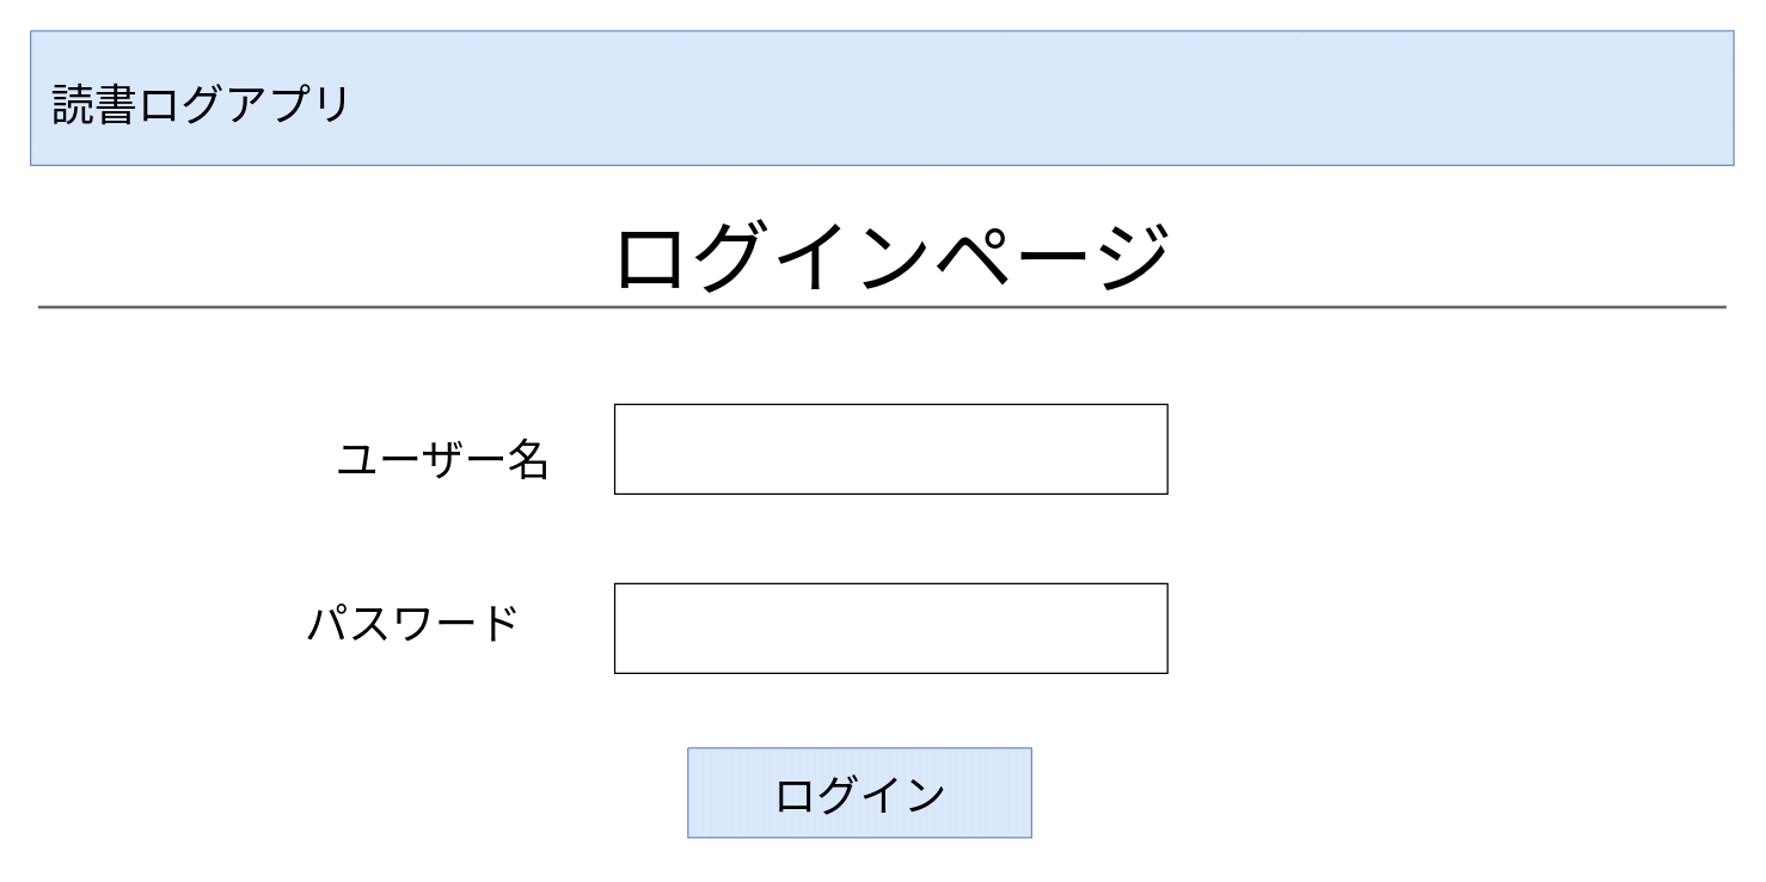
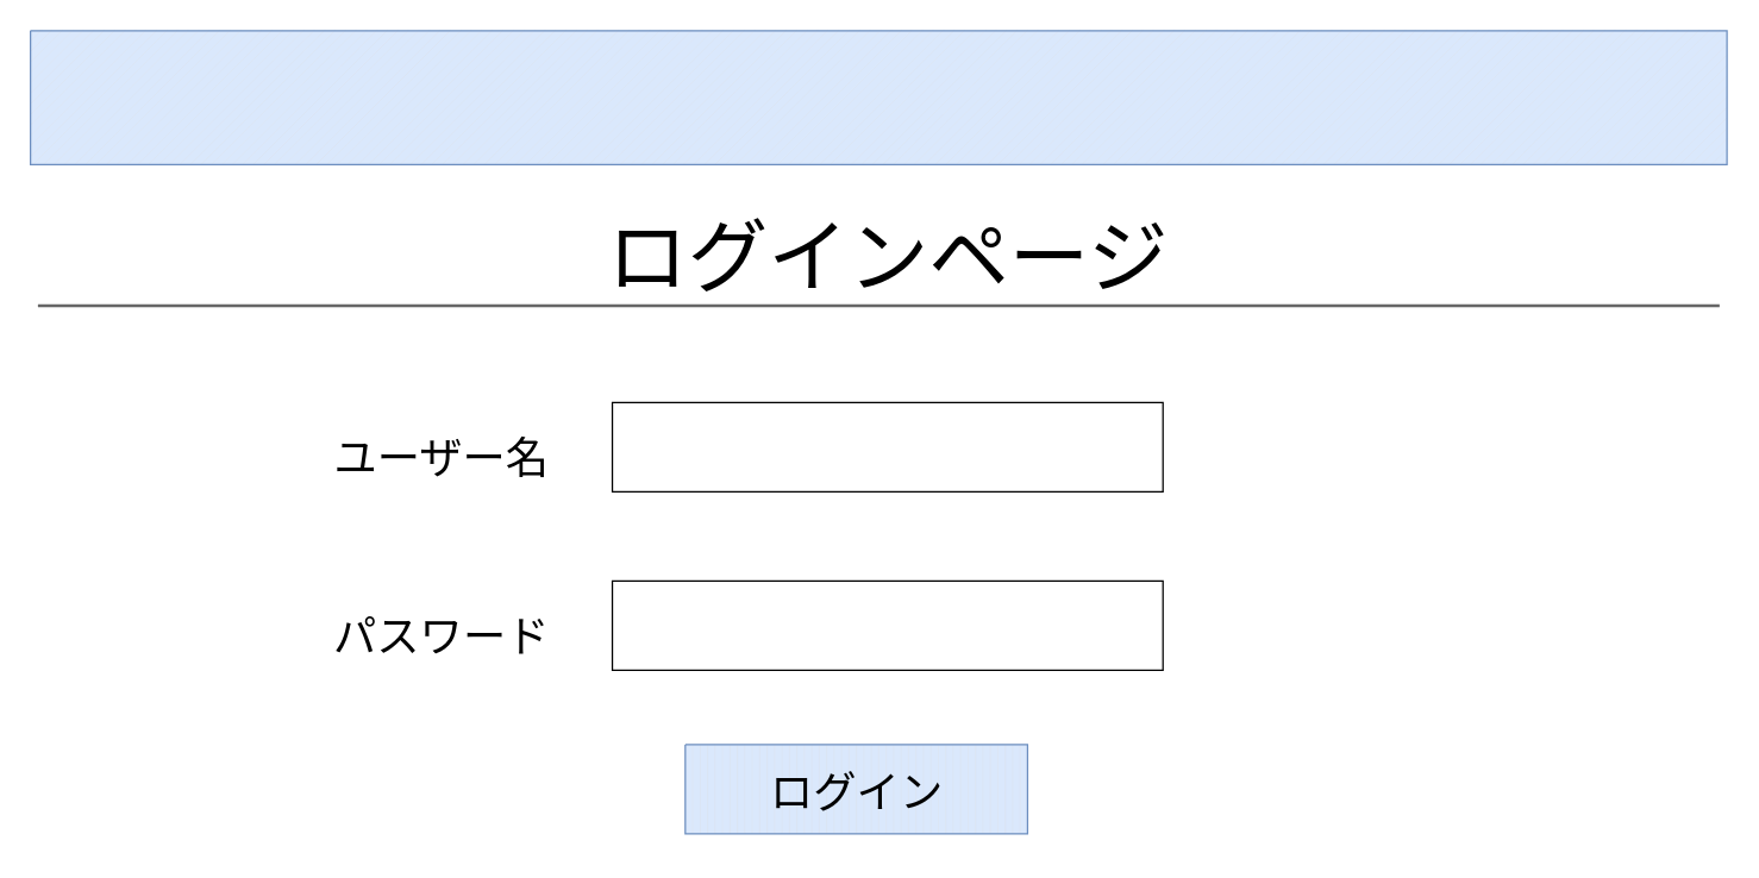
- <mxCell id="6" value="&lt;font style=&quot;font-size: 29px;&quot;&gt;読書ログアプリ&lt;/font&gt;" style="verticalLabelPosition=middle;verticalAlign=middle;html=1;shape=mxgraph.basic.rect;fillColor2=none;strokeWidth=1;size=20;indent=5;labelPosition=center;align=center;fontSize=50;fillColor=none;strokeColor=none;" vertex="1" parent="1"><mxGeometry x="20" y="20" width="230" height="85" as="geometry" /></mxCell>
- <mxCell id="10" value="&lt;font style=&quot;font-size: 29px;&quot;&gt;パスワード&lt;/font&gt;" style="verticalLabelPosition=middle;verticalAlign=middle;html=1;shape=mxgraph.basic.rect;fillColor2=none;strokeWidth=1;size=20;indent=5;labelPosition=center;align=center;fontSize=50;fillColor=none;strokeColor=none;" vertex="1" parent="1"><mxGeometry x="161" y="367.5" width="230" height="85" as="geometry" /></mxCell>
+ <mxCell id="10" value="&lt;font style=&quot;font-size: 29px;&quot;&gt;パスワード&lt;/font&gt;" style="verticalLabelPosition=middle;verticalAlign=middle;html=1;shape=mxgraph.basic.rect;fillColor2=none;strokeWidth=1;size=20;indent=5;labelPosition=center;align=center;fontSize=50;fillColor=none;strokeColor=none;" vertex="1" parent="1"><mxGeometry x="181" y="377.5" width="230" height="85" as="geometry" /></mxCell>
